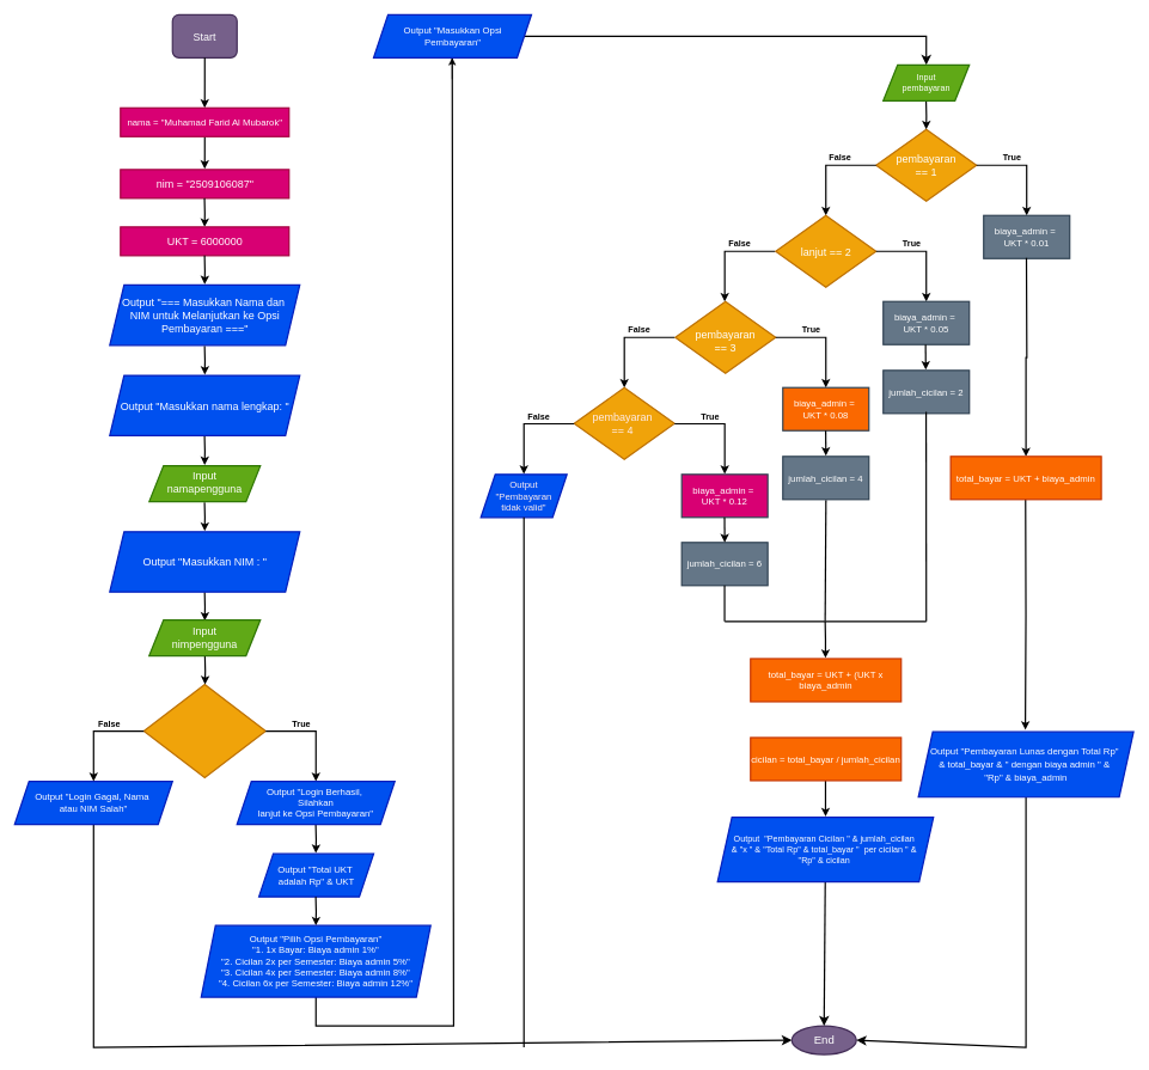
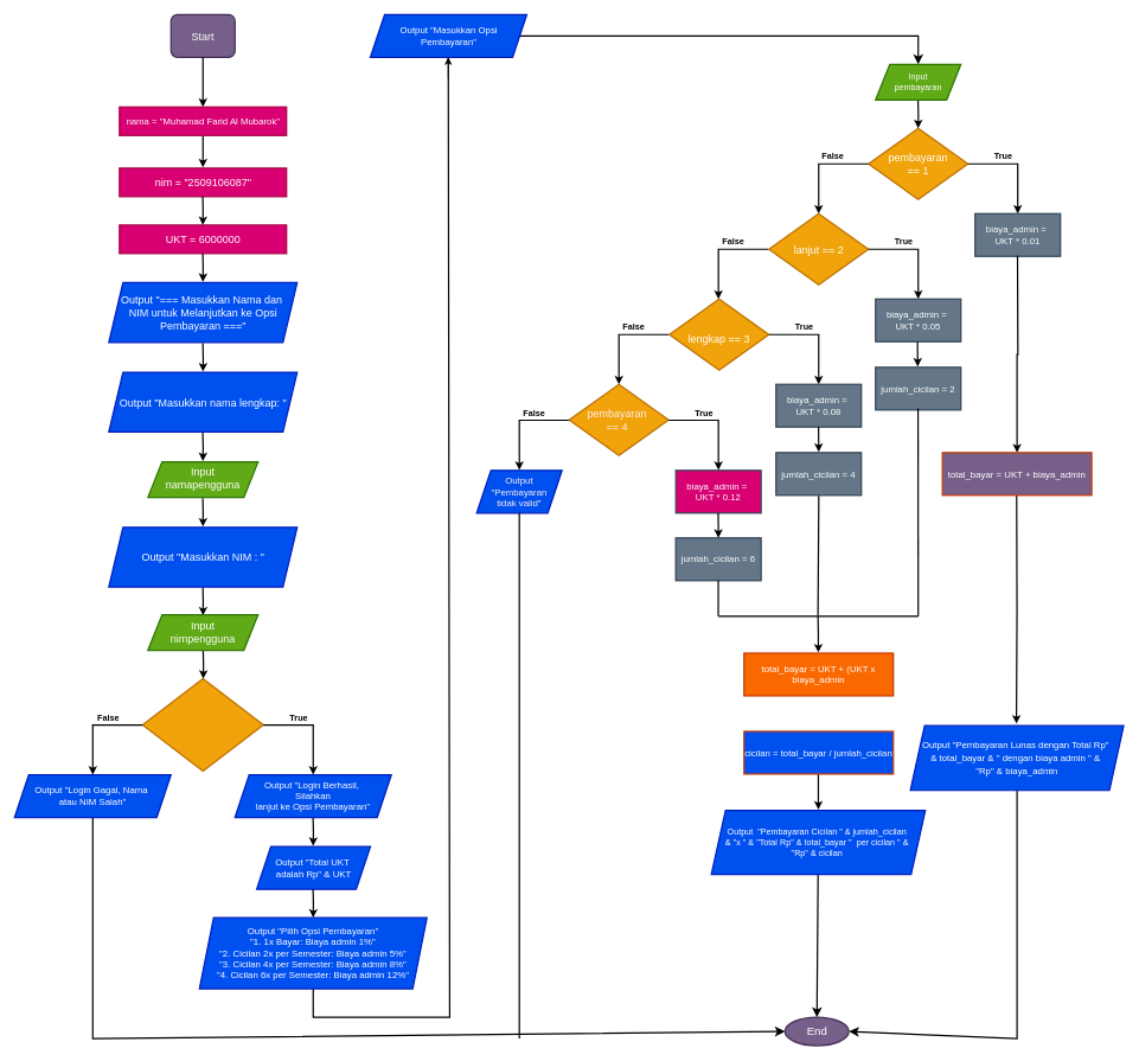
- <mxCell id="33" value="&lt;font style=&quot;font-size: 15px; color: light-dark(rgb(255, 255, 255), rgb(255, 255, 255));&quot;&gt;pembayaran == 3&lt;/font&gt;" style="text;html=1;align=center;verticalAlign=middle;whiteSpace=wrap;rounded=0;labelBackgroundColor=none;strokeWidth=2;" vertex="1" parent="1"><mxGeometry x="966.25" y="470" width="89.5" height="10" as="geometry" /></mxCell>
+ <mxCell id="33" value="&lt;font style=&quot;font-size: 15px; color: light-dark(rgb(255, 255, 255), rgb(255, 255, 255));&quot;&gt;lengkap == 3&lt;/font&gt;" style="text;html=1;align=center;verticalAlign=middle;whiteSpace=wrap;rounded=0;labelBackgroundColor=none;strokeWidth=2;" vertex="1" parent="1"><mxGeometry x="966.25" y="470" width="89.5" height="10" as="geometry" /></mxCell>
- <mxCell id="38" value="&lt;font style=&quot;font-size: 13px;&quot;&gt;biaya_admin =&amp;nbsp;&lt;/font&gt;&lt;div&gt;&lt;font style=&quot;font-size: 13px;&quot;&gt;UKT * 0.08&lt;/font&gt;&lt;/div&gt;" style="rounded=0;whiteSpace=wrap;html=1;labelBackgroundColor=none;fillColor=#fa6800;fontColor=#ffffff;strokeColor=#314354;strokeWidth=2;" vertex="1" parent="1"><mxGeometry x="1091" y="540" width="120" height="60" as="geometry" /></mxCell>
+ <mxCell id="38" value="&lt;font style=&quot;font-size: 13px;&quot;&gt;biaya_admin =&amp;nbsp;&lt;/font&gt;&lt;div&gt;&lt;font style=&quot;font-size: 13px;&quot;&gt;UKT * 0.08&lt;/font&gt;&lt;/div&gt;" style="rounded=0;whiteSpace=wrap;html=1;labelBackgroundColor=none;fillColor=#647687;fontColor=#ffffff;strokeColor=#314354;strokeWidth=2;" vertex="1" parent="1"><mxGeometry x="1091" y="540" width="120" height="60" as="geometry" /></mxCell>
- <mxCell id="85" value="&lt;font style=&quot;font-size: 13px; color: rgb(255, 255, 255);&quot;&gt;total_bayar = UKT + biaya_admin&lt;/font&gt;" style="rounded=0;whiteSpace=wrap;html=1;labelBackgroundColor=none;fillColor=#fa6800;strokeColor=#C73500;fontColor=#000000;strokeWidth=2;" vertex="1" parent="1"><mxGeometry x="1325" y="636" width="210" height="60" as="geometry" /></mxCell>
+ <mxCell id="85" value="&lt;font style=&quot;font-size: 13px; color: rgb(255, 255, 255);&quot;&gt;total_bayar = UKT + biaya_admin&lt;/font&gt;" style="rounded=0;whiteSpace=wrap;html=1;labelBackgroundColor=none;fillColor=#76608a;strokeColor=#C73500;fontColor=#000000;strokeWidth=2;" vertex="1" parent="1"><mxGeometry x="1325" y="636" width="210" height="60" as="geometry" /></mxCell>
- <mxCell id="78" value="&lt;font style=&quot;font-size: 13px; color: rgb(255, 255, 255);&quot;&gt;cicilan = total_bayar / jumlah_cicilan&lt;/font&gt;" style="rounded=0;whiteSpace=wrap;html=1;labelBackgroundColor=none;fillColor=#fa6800;strokeColor=#C73500;fontColor=#000000;strokeWidth=2;" vertex="1" parent="1"><mxGeometry x="1046" y="1028" width="210" height="60" as="geometry" /></mxCell>
+ <mxCell id="78" value="&lt;font style=&quot;font-size: 13px; color: rgb(255, 255, 255);&quot;&gt;cicilan = total_bayar / jumlah_cicilan&lt;/font&gt;" style="rounded=0;whiteSpace=wrap;html=1;labelBackgroundColor=none;fillColor=#0050ef;strokeColor=#C73500;fontColor=#000000;strokeWidth=2;" vertex="1" parent="1"><mxGeometry x="1046" y="1028" width="210" height="60" as="geometry" /></mxCell>
